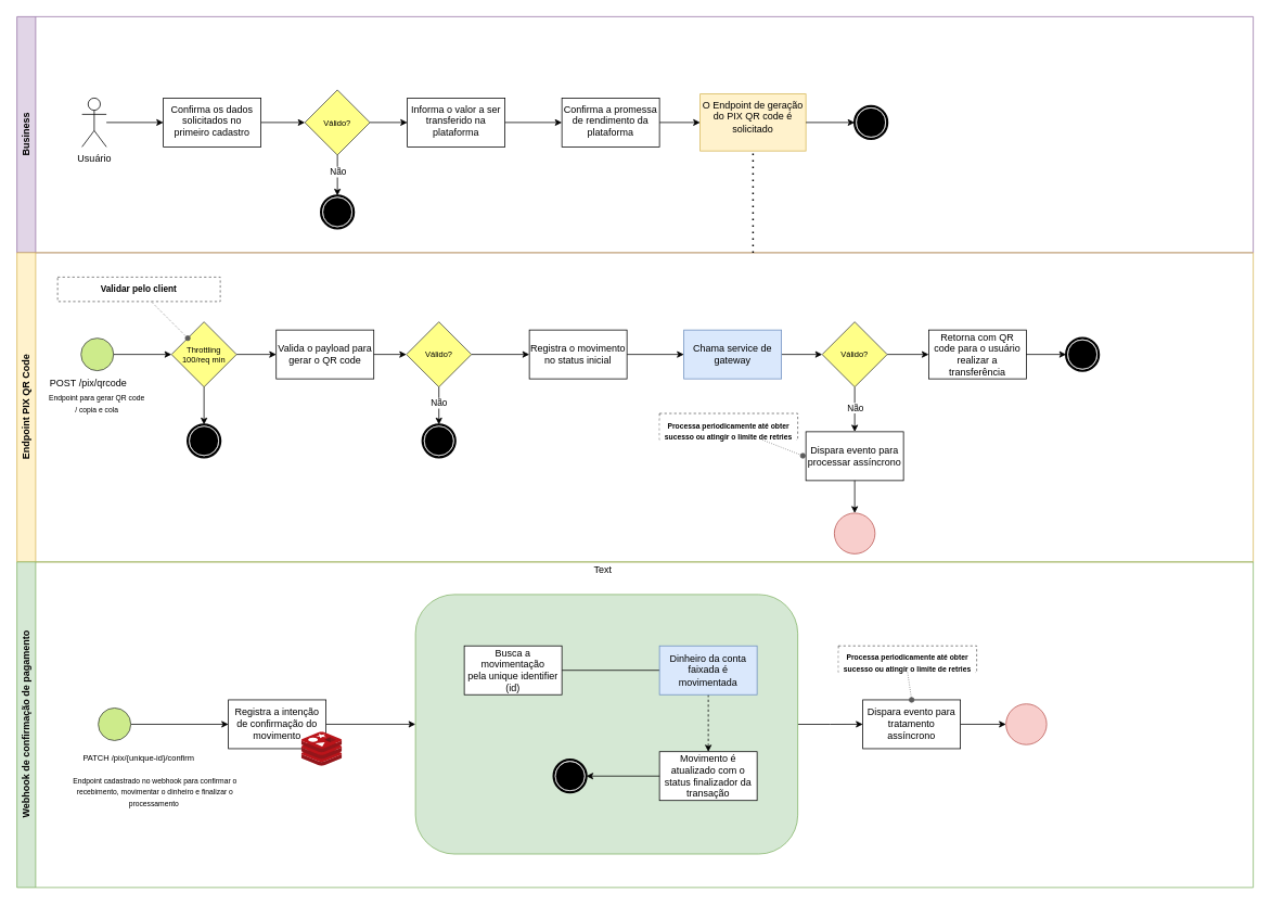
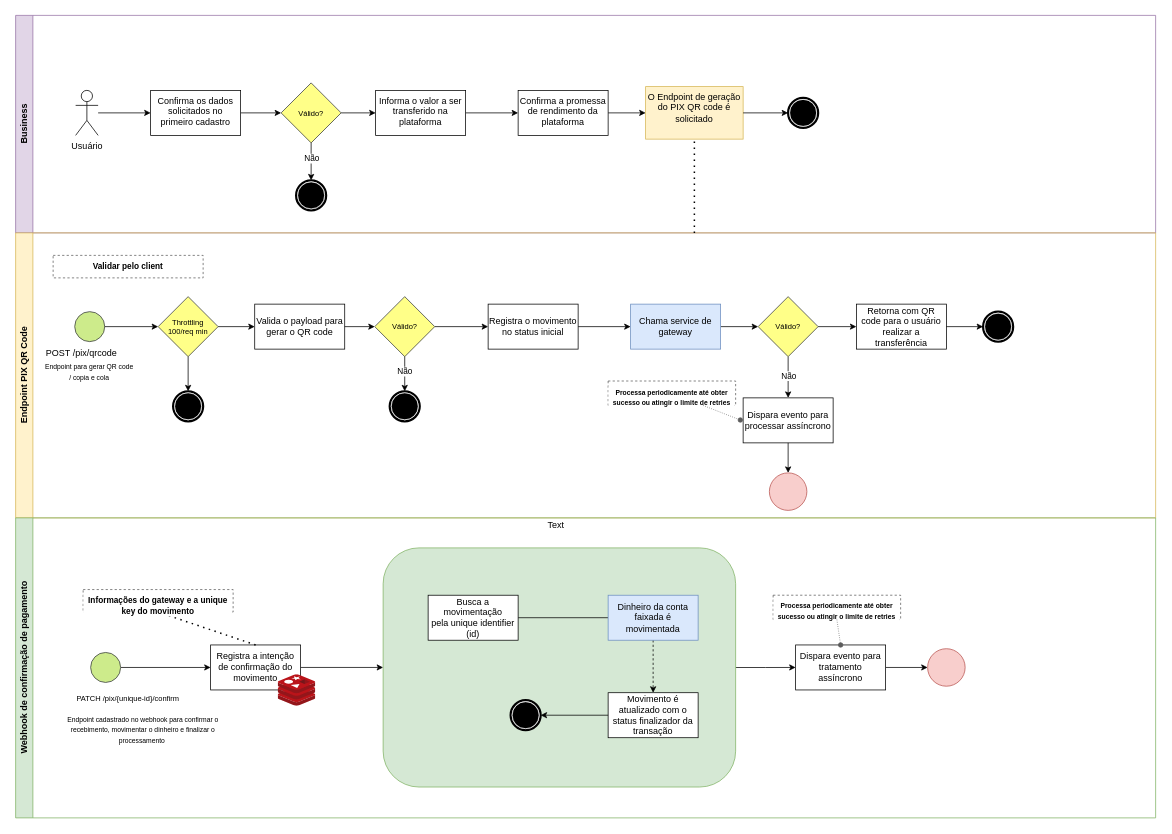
- <mxCell id="36" style="rounded=0;orthogonalLoop=1;jettySize=auto;html=1;entryX=0;entryY=0;entryDx=0;entryDy=0;dashed=1;dashPattern=1 2;strokeColor=#5C5C5C;endArrow=oval;endFill=1;" parent="19" source="35" target="31" edge="1"><mxGeometry relative="1" as="geometry"><mxPoint x="920.6" y="-54" as="targetPoint" /></mxGeometry></mxCell>
+ <mxCell id="76" value="&lt;span style=&quot;font-size: 11px;&quot;&gt;&lt;b&gt;Informações do gateway e a unique key do movimento&lt;/b&gt;&lt;/span&gt;" style="text;whiteSpace=wrap;html=1;strokeColor=#5C5C5C;dashed=1;align=center;labelBackgroundColor=default;labelBorderColor=none;" parent="57" vertex="1"><mxGeometry x="90" y="95.57" width="200" height="30" as="geometry" /></mxCell>
+ <mxCell id="75" value="" style="endArrow=none;dashed=1;html=1;dashPattern=1 3;strokeWidth=2;rounded=0;exitX=0.5;exitY=0;exitDx=0;exitDy=0;entryX=0.5;entryY=1;entryDx=0;entryDy=0;" parent="57" source="73" target="76" edge="1"><mxGeometry width="50" height="50" relative="1" as="geometry"><mxPoint x="250" y="165.57" as="sourcePoint" /><mxPoint x="210" y="135.57" as="targetPoint" /></mxGeometry></mxCell>
